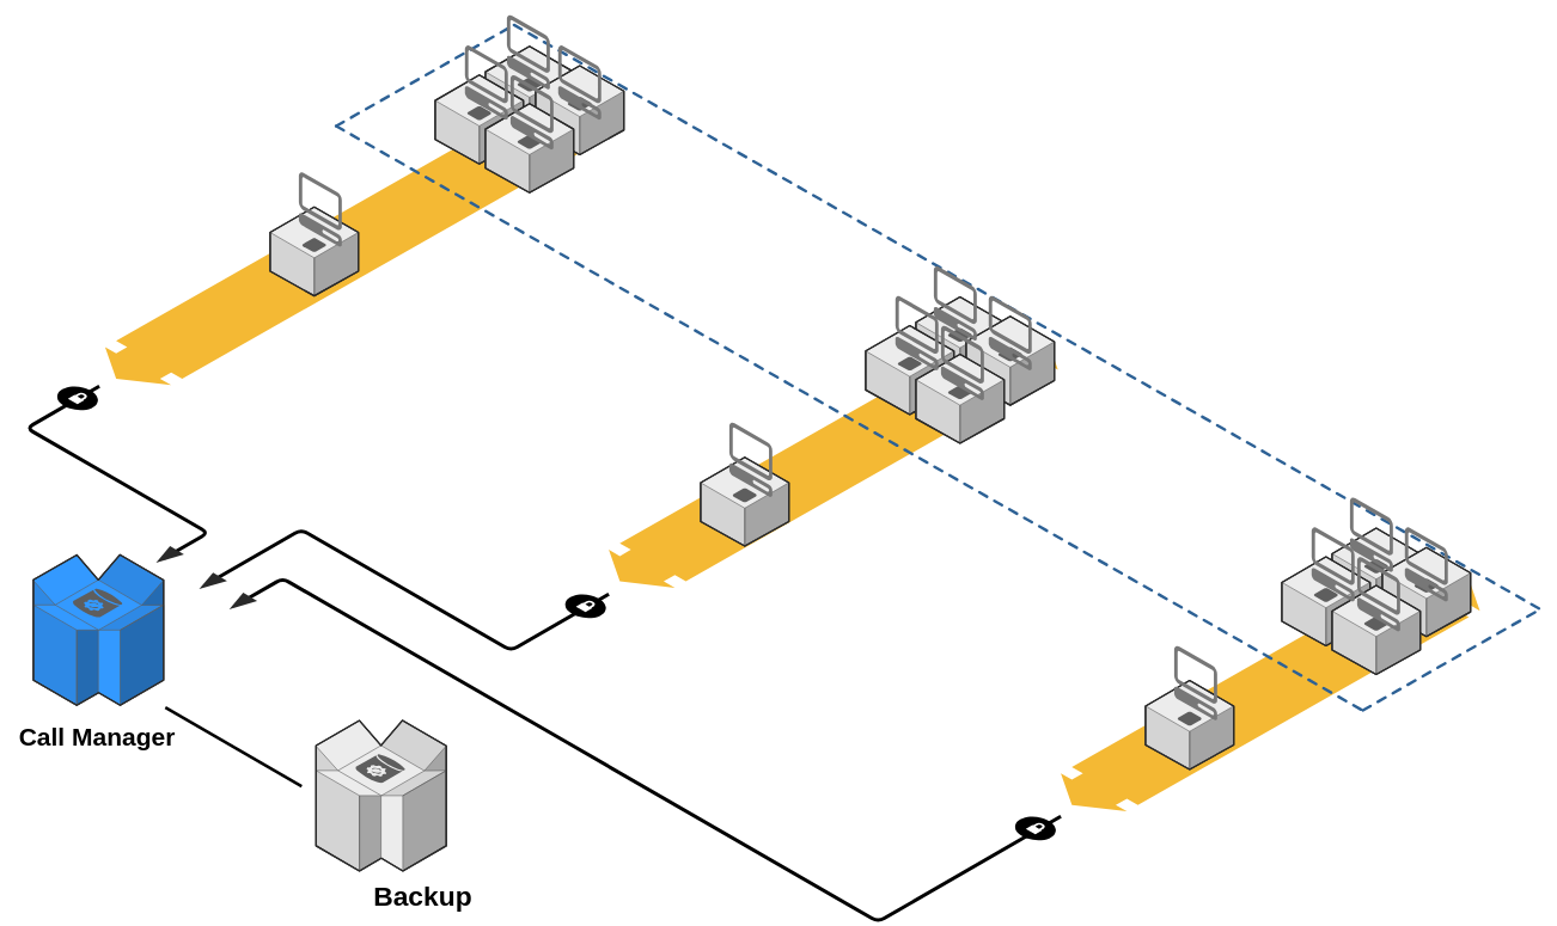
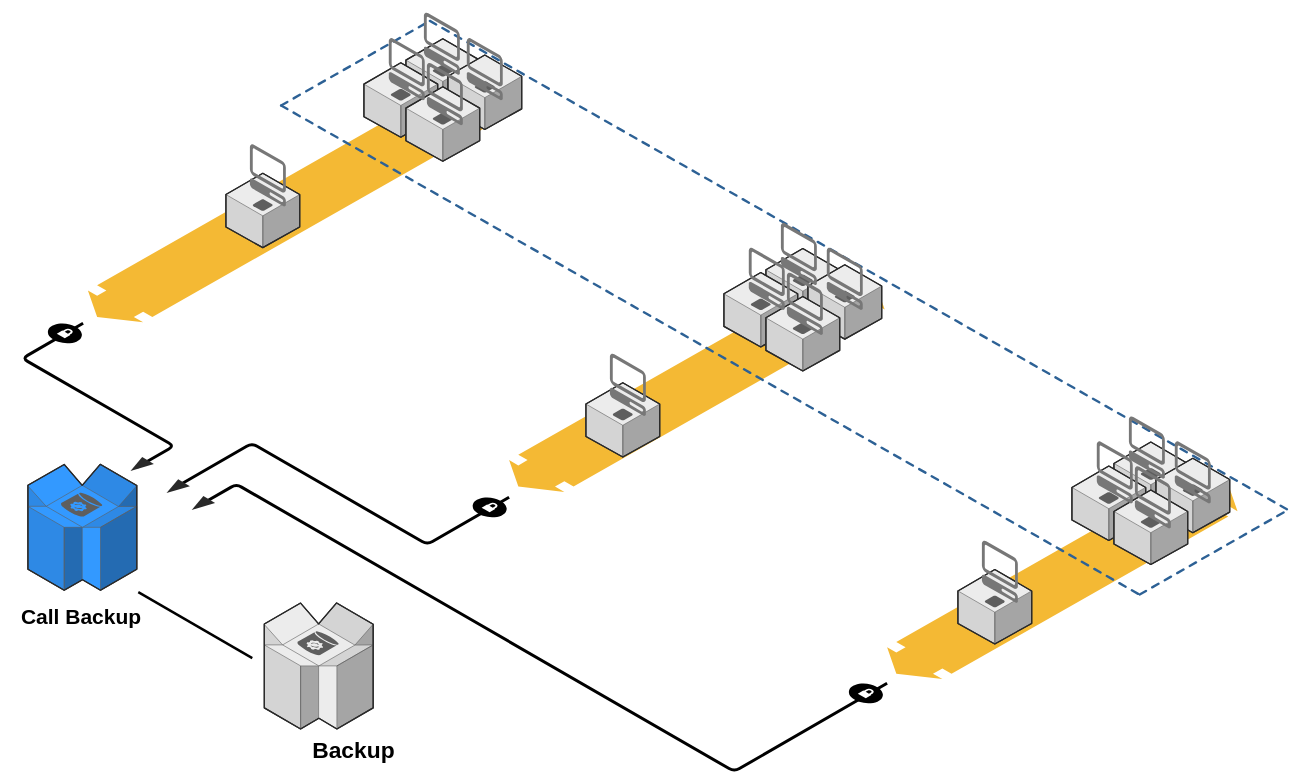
- <mxCell id="51" value="&lt;font style=&quot;font-size: 35px&quot;&gt;&lt;b&gt;Call Manager&lt;/b&gt;&lt;/font&gt;" style="text;html=1;strokeColor=none;fillColor=none;align=center;verticalAlign=middle;whiteSpace=wrap;rounded=0;" vertex="1" parent="1"><mxGeometry x="20" y="1016" width="230" height="20" as="geometry" /></mxCell>
+ <mxCell id="51" value="&lt;font style=&quot;font-size: 35px&quot;&gt;&lt;b&gt;Call Backup&lt;/b&gt;&lt;/font&gt;" style="text;html=1;strokeColor=none;fillColor=none;align=center;verticalAlign=middle;whiteSpace=wrap;rounded=0;" vertex="1" parent="1"><mxGeometry x="20" y="1016" width="230" height="20" as="geometry" /></mxCell>
